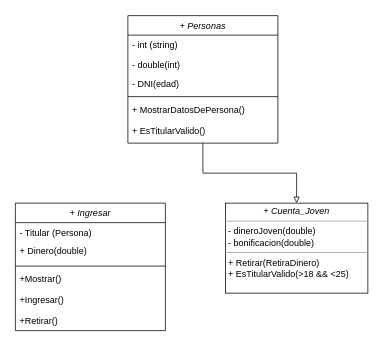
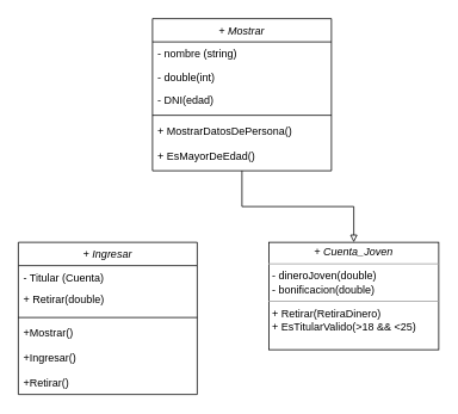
- <mxCell id="7" value="+ Personas" style="swimlane;fontStyle=2;align=center;verticalAlign=top;childLayout=stackLayout;horizontal=1;startSize=26;horizontalStack=0;resizeParent=1;resizeLast=0;collapsible=1;marginBottom=0;rounded=0;shadow=0;strokeWidth=1;fillColor=#FFFFFF;" vertex="1" parent="1"><mxGeometry x="170" y="20" width="200" height="170" as="geometry"><mxRectangle x="220" y="120" width="160" height="26" as="alternateBounds" /></mxGeometry></mxCell>
+ <mxCell id="7" value="+ Mostrar" style="swimlane;fontStyle=2;align=center;verticalAlign=top;childLayout=stackLayout;horizontal=1;startSize=26;horizontalStack=0;resizeParent=1;resizeLast=0;collapsible=1;marginBottom=0;rounded=0;shadow=0;strokeWidth=1;fillColor=#FFFFFF;" vertex="1" parent="1"><mxGeometry x="170" y="20" width="200" height="170" as="geometry"><mxRectangle x="220" y="120" width="160" height="26" as="alternateBounds" /></mxGeometry></mxCell>
- <mxCell id="8" value="- int (string)" style="text;align=left;verticalAlign=top;spacingLeft=4;spacingRight=4;overflow=hidden;rotatable=0;points=[[0,0.5],[1,0.5]];portConstraint=eastwest;" vertex="1" parent="7"><mxGeometry y="26" width="200" height="26" as="geometry" /></mxCell>
+ <mxCell id="8" value="- nombre (string)" style="text;align=left;verticalAlign=top;spacingLeft=4;spacingRight=4;overflow=hidden;rotatable=0;points=[[0,0.5],[1,0.5]];portConstraint=eastwest;" vertex="1" parent="7"><mxGeometry y="26" width="200" height="26" as="geometry" /></mxCell>
- <mxCell id="12" value="+ MostrarDatosDePersona()&#10;&#10;+ EsTitularValido()&#10;" style="text;align=left;verticalAlign=top;spacingLeft=4;spacingRight=4;overflow=hidden;rotatable=0;points=[[0,0.5],[1,0.5]];portConstraint=eastwest;" vertex="1" parent="7"><mxGeometry y="112" width="200" height="48" as="geometry" /></mxCell>
+ <mxCell id="12" value="+ MostrarDatosDePersona()&#10;&#10;+ EsMayorDeEdad()&#10;" style="text;align=left;verticalAlign=top;spacingLeft=4;spacingRight=4;overflow=hidden;rotatable=0;points=[[0,0.5],[1,0.5]];portConstraint=eastwest;" vertex="1" parent="7"><mxGeometry y="112" width="200" height="48" as="geometry" /></mxCell>
- <mxCell id="3" value="- Titular (Persona)" style="text;align=left;verticalAlign=top;spacingLeft=4;spacingRight=4;overflow=hidden;rotatable=0;points=[[0,0.5],[1,0.5]];portConstraint=eastwest;" parent="2" vertex="1"><mxGeometry y="26" width="200" height="24" as="geometry" /></mxCell>
+ <mxCell id="3" value="- Titular (Cuenta)" style="text;align=left;verticalAlign=top;spacingLeft=4;spacingRight=4;overflow=hidden;rotatable=0;points=[[0,0.5],[1,0.5]];portConstraint=eastwest;" parent="2" vertex="1"><mxGeometry y="26" width="200" height="24" as="geometry" /></mxCell>
- <mxCell id="4" value="+ Dinero(double)" style="text;align=left;verticalAlign=top;spacingLeft=4;spacingRight=4;overflow=hidden;rotatable=0;points=[[0,0.5],[1,0.5]];portConstraint=eastwest;rounded=0;shadow=0;html=0;" parent="2" vertex="1"><mxGeometry y="50" width="200" height="30" as="geometry" /></mxCell>
+ <mxCell id="4" value="+ Retirar(double)" style="text;align=left;verticalAlign=top;spacingLeft=4;spacingRight=4;overflow=hidden;rotatable=0;points=[[0,0.5],[1,0.5]];portConstraint=eastwest;rounded=0;shadow=0;html=0;" parent="2" vertex="1"><mxGeometry y="50" width="200" height="30" as="geometry" /></mxCell>
